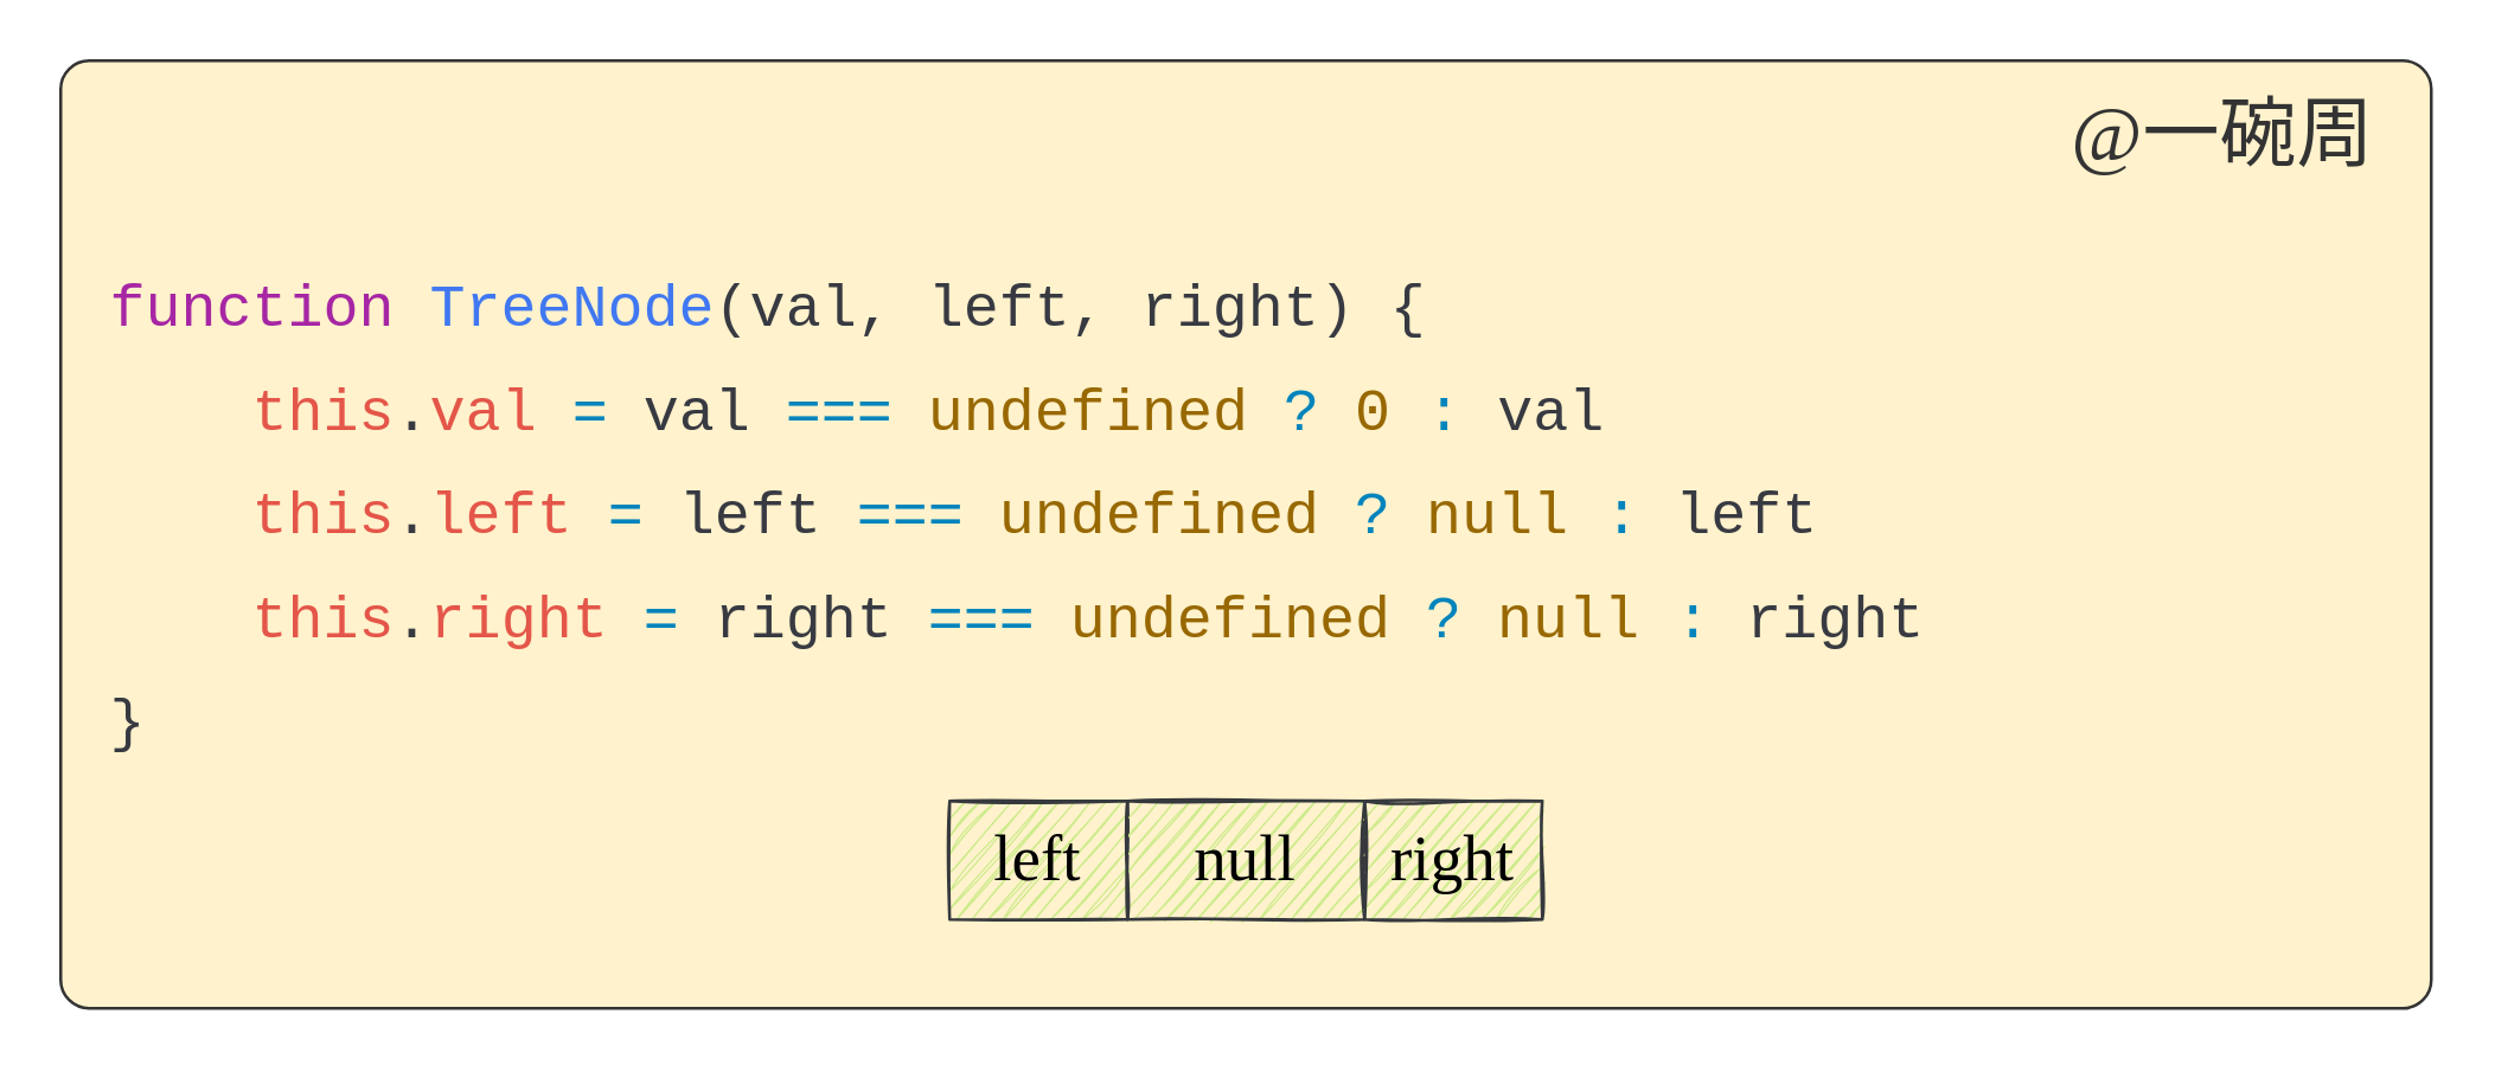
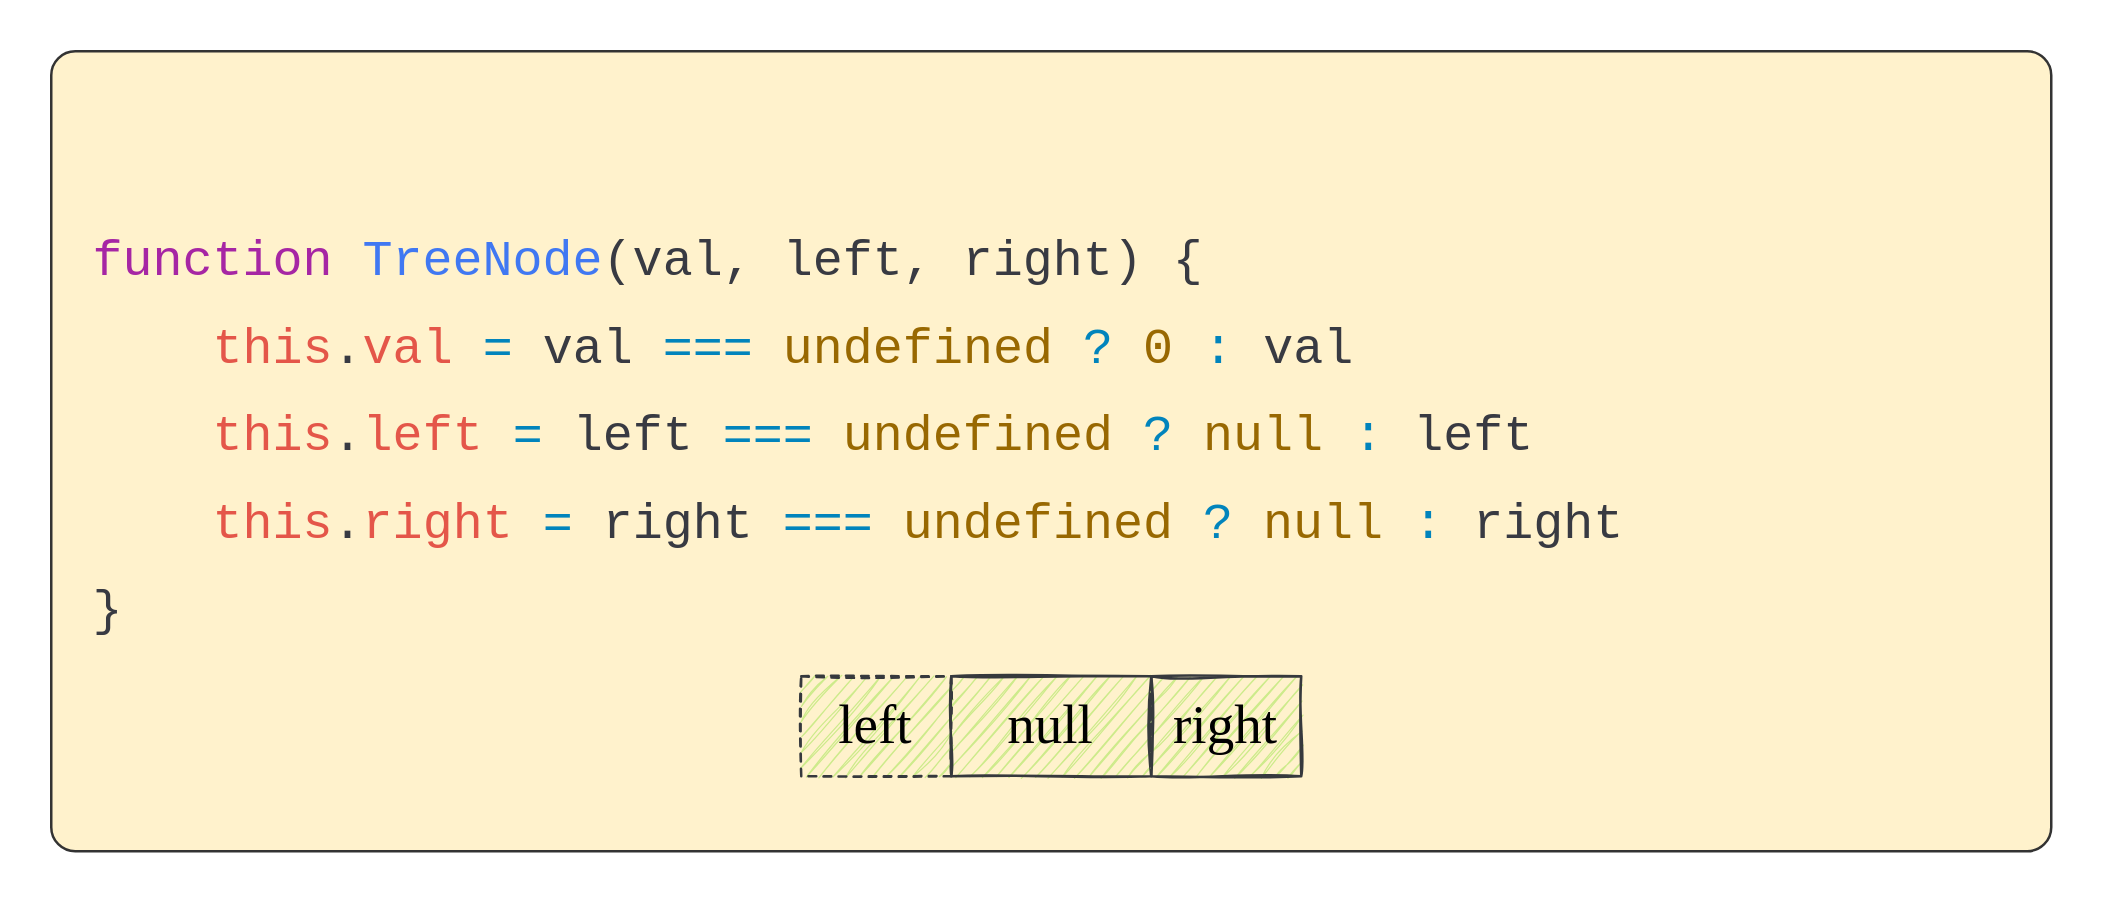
- <mxCell id="3" value="@一碗周" style="text;html=1;strokeColor=none;fillColor=none;align=center;verticalAlign=middle;whiteSpace=wrap;rounded=0;sketch=1;fillStyle=auto;fontFamily=Comic Sans MS;fontSize=26;fontColor=#333333;" vertex="1" parent="1"><mxGeometry x="690" y="30" width="120" height="30" as="geometry" /></mxCell>
- <mxCell id="4" value="left" style="rounded=0;whiteSpace=wrap;html=1;sketch=1;fontFamily=Comic Sans MS;fontSize=22;strokeColor=#36393d;fillColor=#cdeb8b;" vertex="1" parent="1"><mxGeometry x="320" y="270" width="60" height="40" as="geometry" /></mxCell>
+ <mxCell id="4" value="left" style="rounded=0;whiteSpace=wrap;html=1;sketch=1;fontFamily=Comic Sans MS;fontSize=22;strokeColor=#36393d;fillColor=#cdeb8b;dashed=1;" vertex="1" parent="1"><mxGeometry x="320" y="270" width="60" height="40" as="geometry" /></mxCell>
